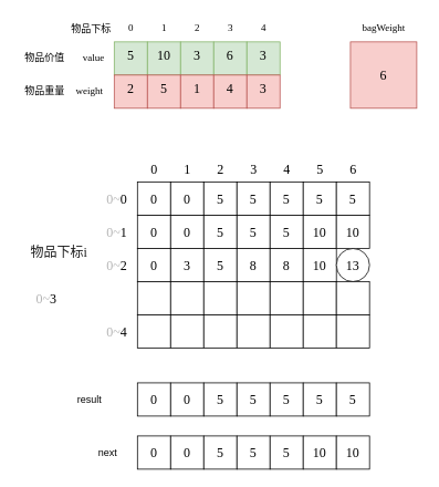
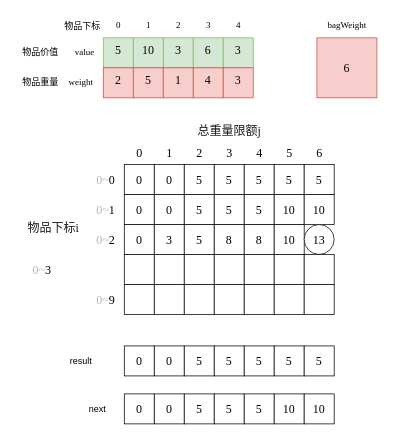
+ <mxCell id="35" value="总重量限额j" style="text;html=1;align=center;verticalAlign=middle;resizable=0;points=[];autosize=1;strokeColor=none;fillColor=none;fontSize=16;fontFamily=Roboto Mono;fontColor=#1A1A1A;" parent="1" vertex="1"><mxGeometry x="250" y="159" width="110" height="30" as="geometry" /></mxCell>
- <mxCell id="33" value="&lt;font color=&quot;#b3b3b3&quot;&gt;0~&lt;/font&gt;4" style="text;html=1;align=center;verticalAlign=middle;resizable=0;points=[];autosize=1;strokeColor=none;fillColor=none;fontSize=16;fontFamily=Roboto Mono;" parent="1" vertex="1"><mxGeometry x="115" y="384" width="50" height="30" as="geometry" /></mxCell>
+ <mxCell id="33" value="&lt;font color=&quot;#b3b3b3&quot;&gt;0~&lt;/font&gt;9" style="text;html=1;align=center;verticalAlign=middle;resizable=0;points=[];autosize=1;strokeColor=none;fillColor=none;fontSize=16;fontFamily=Roboto Mono;" parent="1" vertex="1"><mxGeometry x="115" y="384" width="50" height="30" as="geometry" /></mxCell>
